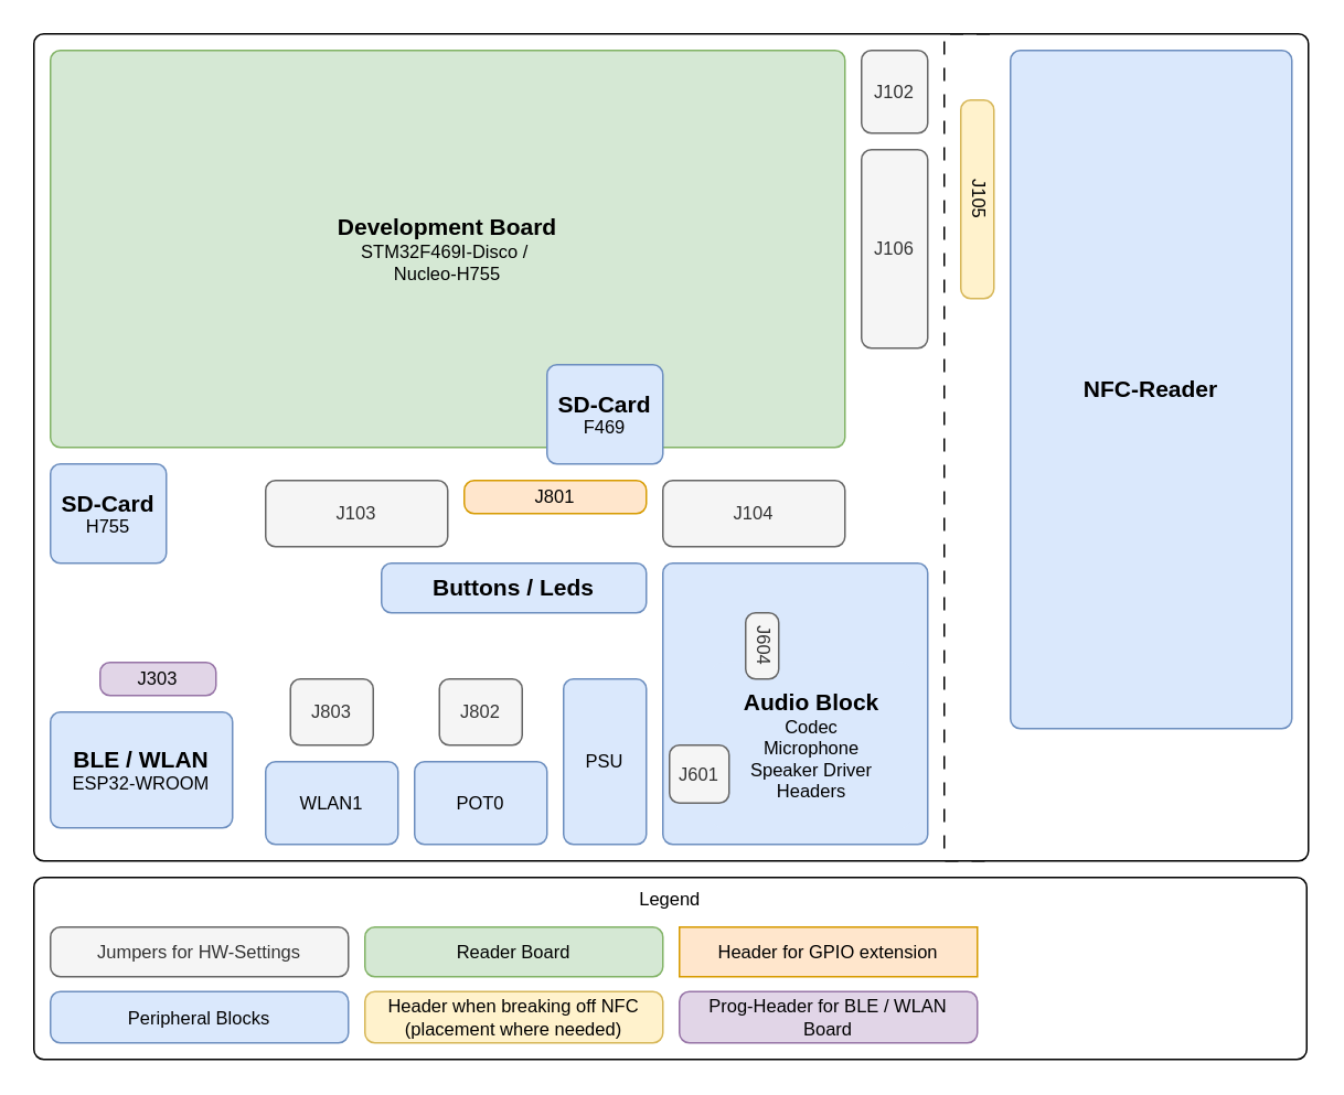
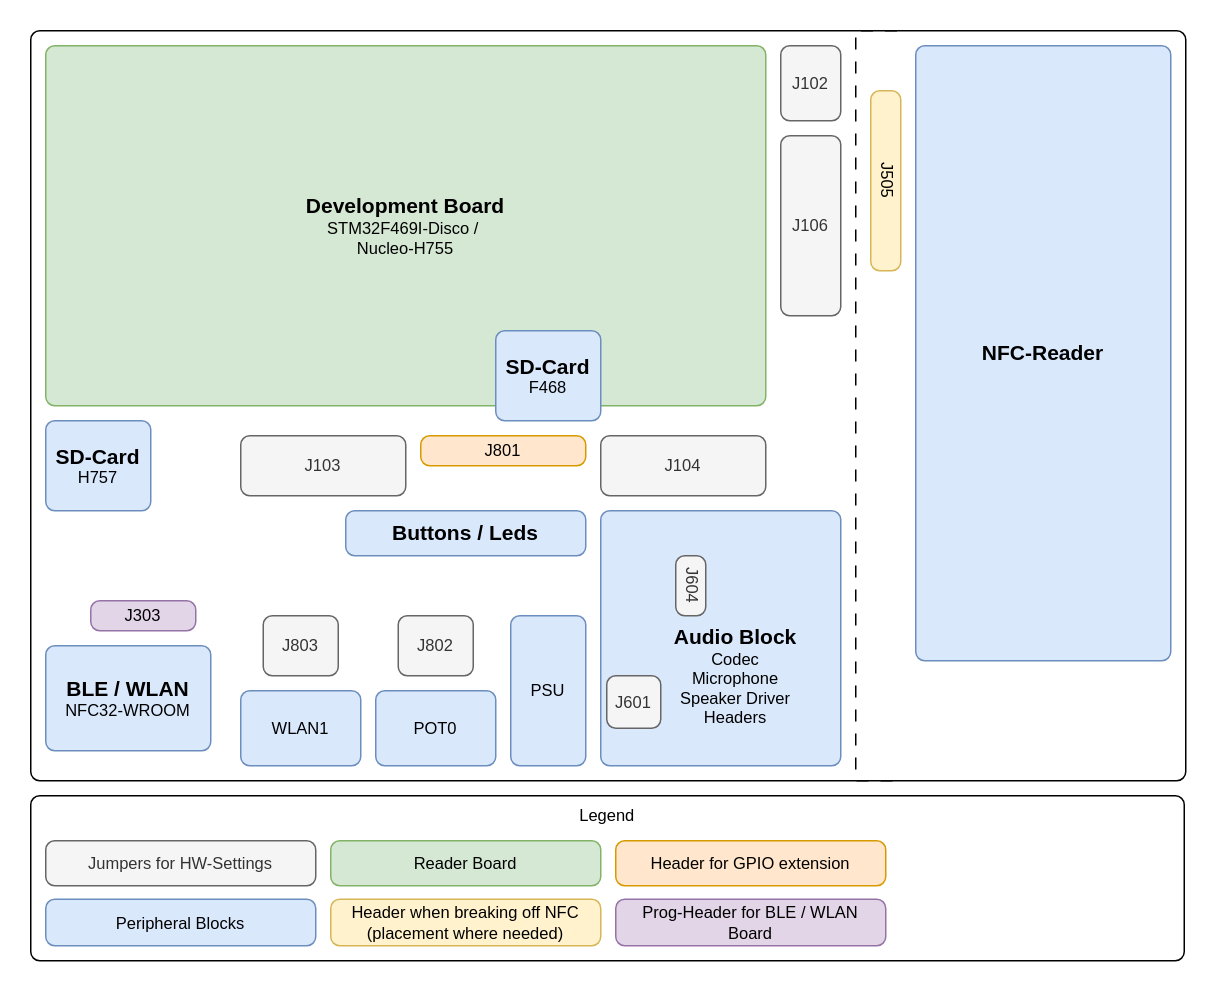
- <mxCell id="8" value="J105" style="rounded=1;whiteSpace=wrap;html=1;align=center;verticalAlign=middle;fontFamily=Helvetica;fontSize=11;labelBackgroundColor=none;arcSize=12;textDirection=vertical-lr;fillColor=#fff2cc;strokeColor=#d6b656;fillOpacity=100;absoluteArcSize=1;" parent="1" vertex="1"><mxGeometry x="580" y="60" width="20" height="120" as="geometry" /></mxCell>
+ <mxCell id="8" value="J505" style="rounded=1;whiteSpace=wrap;html=1;align=center;verticalAlign=middle;fontFamily=Helvetica;fontSize=11;labelBackgroundColor=none;arcSize=12;textDirection=vertical-lr;fillColor=#fff2cc;strokeColor=#d6b656;fillOpacity=100;absoluteArcSize=1;" parent="1" vertex="1"><mxGeometry x="580" y="60" width="20" height="120" as="geometry" /></mxCell>
- <mxCell id="14" value="&lt;b&gt;&lt;font style=&quot;font-size: 14px;&quot;&gt;SD-Card&lt;/font&gt;&lt;/b&gt;&lt;br&gt;F469" style="rounded=1;whiteSpace=wrap;html=1;align=center;verticalAlign=middle;fontFamily=Helvetica;fontSize=11;labelBackgroundColor=none;arcSize=12;fillColor=#dae8fc;strokeColor=#6c8ebf;fillOpacity=100;absoluteArcSize=1;" parent="1" vertex="1"><mxGeometry x="330" y="220" width="70" height="60" as="geometry" /></mxCell>
+ <mxCell id="14" value="&lt;b&gt;&lt;font style=&quot;font-size: 14px;&quot;&gt;SD-Card&lt;/font&gt;&lt;/b&gt;&lt;br&gt;F468" style="rounded=1;whiteSpace=wrap;html=1;align=center;verticalAlign=middle;fontFamily=Helvetica;fontSize=11;labelBackgroundColor=none;arcSize=12;fillColor=#dae8fc;strokeColor=#6c8ebf;fillOpacity=100;absoluteArcSize=1;" parent="1" vertex="1"><mxGeometry x="330" y="220" width="70" height="60" as="geometry" /></mxCell>
- <mxCell id="15" value="&lt;b&gt;&lt;font style=&quot;font-size: 14px;&quot;&gt;SD-Card&lt;/font&gt;&lt;/b&gt;&lt;br&gt;H755" style="rounded=1;whiteSpace=wrap;html=1;align=center;verticalAlign=middle;fontFamily=Helvetica;fontSize=11;labelBackgroundColor=none;arcSize=12;fillColor=#dae8fc;strokeColor=#6c8ebf;fillOpacity=100;absoluteArcSize=1;" parent="1" vertex="1"><mxGeometry x="30" y="280" width="70" height="60" as="geometry" /></mxCell>
+ <mxCell id="15" value="&lt;b&gt;&lt;font style=&quot;font-size: 14px;&quot;&gt;SD-Card&lt;/font&gt;&lt;/b&gt;&lt;br&gt;H757" style="rounded=1;whiteSpace=wrap;html=1;align=center;verticalAlign=middle;fontFamily=Helvetica;fontSize=11;labelBackgroundColor=none;arcSize=12;fillColor=#dae8fc;strokeColor=#6c8ebf;fillOpacity=100;absoluteArcSize=1;" parent="1" vertex="1"><mxGeometry x="30" y="280" width="70" height="60" as="geometry" /></mxCell>
- <mxCell id="12" value="&lt;b&gt;&lt;font style=&quot;font-size: 14px;&quot;&gt;BLE / WLAN&lt;/font&gt;&lt;/b&gt;&lt;br&gt;ESP32-WROOM" style="rounded=1;whiteSpace=wrap;html=1;align=center;verticalAlign=middle;fontFamily=Helvetica;fontSize=11;labelBackgroundColor=none;arcSize=12;fillColor=#dae8fc;strokeColor=#6c8ebf;fillOpacity=100;absoluteArcSize=1;" parent="1" vertex="1"><mxGeometry x="30" y="430" width="110" height="70" as="geometry" /></mxCell>
+ <mxCell id="12" value="&lt;b&gt;&lt;font style=&quot;font-size: 14px;&quot;&gt;BLE / WLAN&lt;/font&gt;&lt;/b&gt;&lt;br&gt;NFC32-WROOM" style="rounded=1;whiteSpace=wrap;html=1;align=center;verticalAlign=middle;fontFamily=Helvetica;fontSize=11;labelBackgroundColor=none;arcSize=12;fillColor=#dae8fc;strokeColor=#6c8ebf;fillOpacity=100;absoluteArcSize=1;" parent="1" vertex="1"><mxGeometry x="30" y="430" width="110" height="70" as="geometry" /></mxCell>
- <mxCell id="27" value="Header for GPIO extension" style="whiteSpace=wrap;html=1;align=center;verticalAlign=middle;fontFamily=Helvetica;fontSize=11;labelBackgroundColor=none;arcSize=12;fillColor=#ffe6cc;strokeColor=#d79b00;fillOpacity=100;absoluteArcSize=1;rounded=0;" parent="1" vertex="1"><mxGeometry x="410" y="560" width="180" height="30" as="geometry" /></mxCell>
+ <mxCell id="27" value="Header for GPIO extension" style="rounded=1;whiteSpace=wrap;html=1;align=center;verticalAlign=middle;fontFamily=Helvetica;fontSize=11;labelBackgroundColor=none;arcSize=12;fillColor=#ffe6cc;strokeColor=#d79b00;fillOpacity=100;absoluteArcSize=1;" parent="1" vertex="1"><mxGeometry x="410" y="560" width="180" height="30" as="geometry" /></mxCell>
